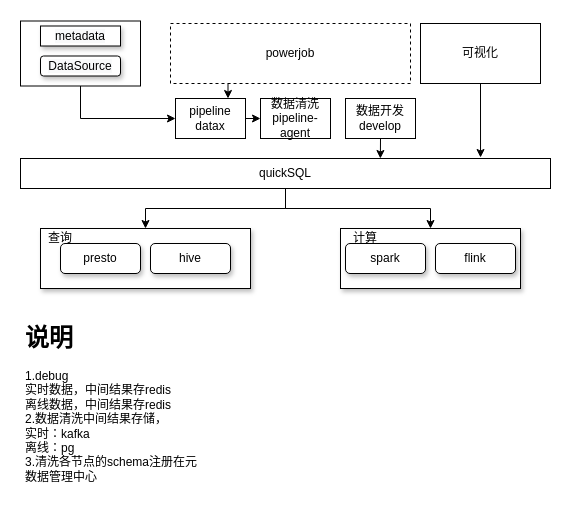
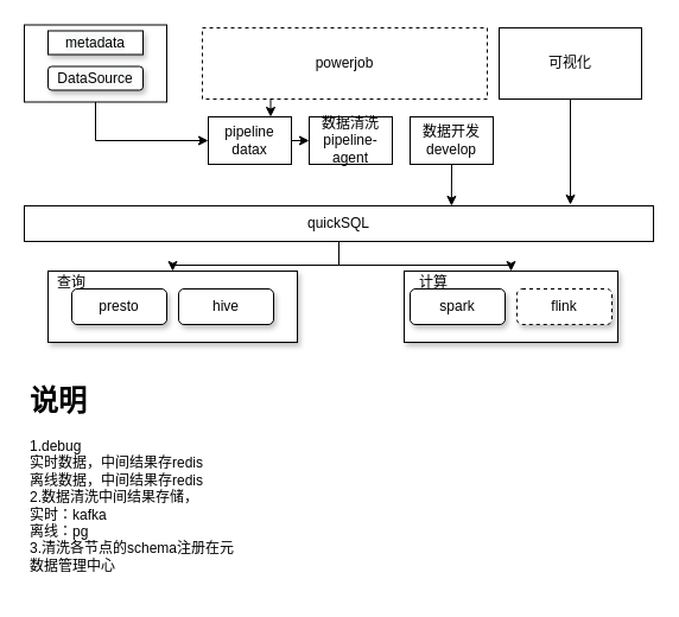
- <mxCell id="6" value="quickSQL" style="rounded=0;whiteSpace=wrap;html=1;" vertex="1" parent="1"><mxGeometry x="20" y="158" width="530" height="30" as="geometry" /></mxCell>
+ <mxCell id="6" value="quickSQL" style="rounded=0;whiteSpace=wrap;html=1;" vertex="1" parent="1"><mxGeometry x="20" y="173" width="530" height="30" as="geometry" /></mxCell>
- <mxCell id="19" value="flink" style="rounded=1;whiteSpace=wrap;html=1;shadow=1;" vertex="1" parent="1"><mxGeometry x="435" y="243" width="80" height="30" as="geometry" /></mxCell>
+ <mxCell id="19" value="flink" style="rounded=1;whiteSpace=wrap;html=1;shadow=1;dashed=1;" vertex="1" parent="1"><mxGeometry x="435" y="243" width="80" height="30" as="geometry" /></mxCell>
